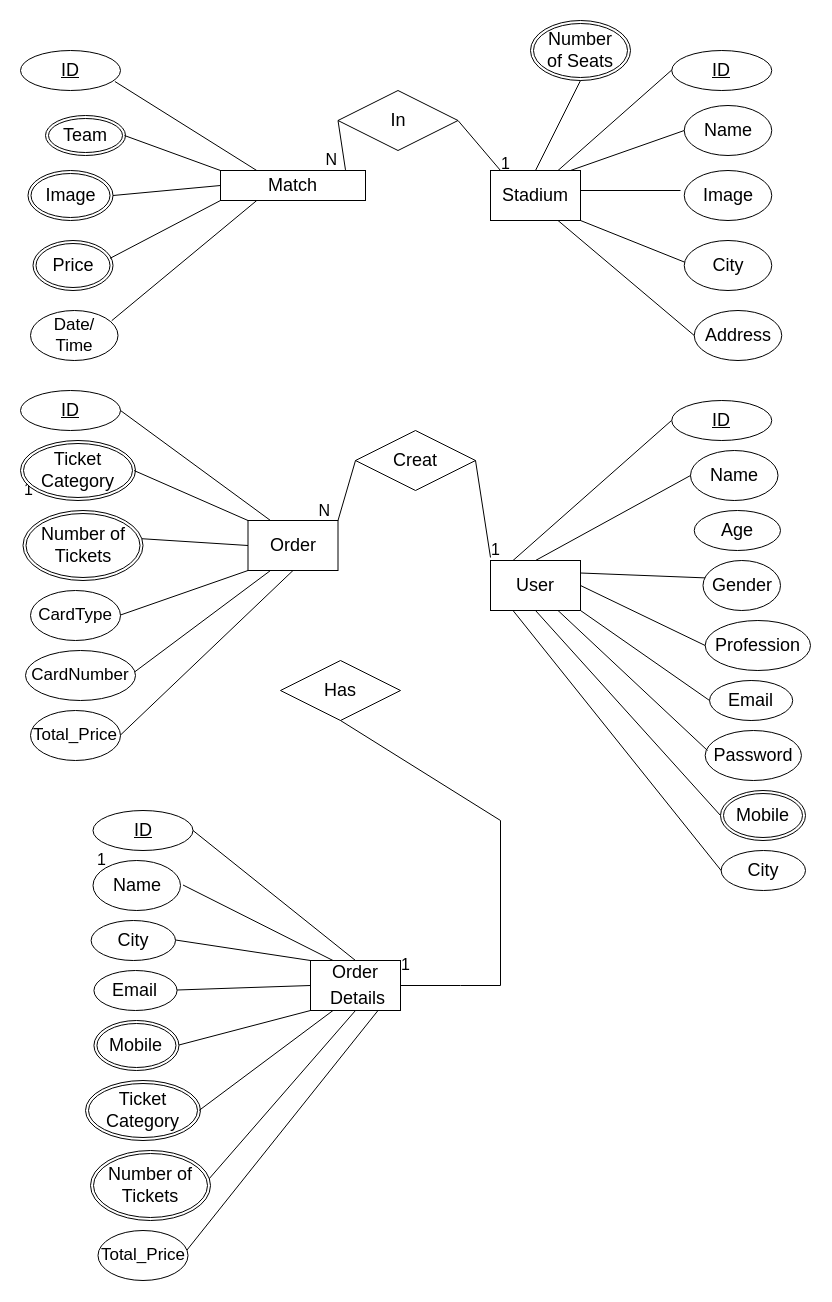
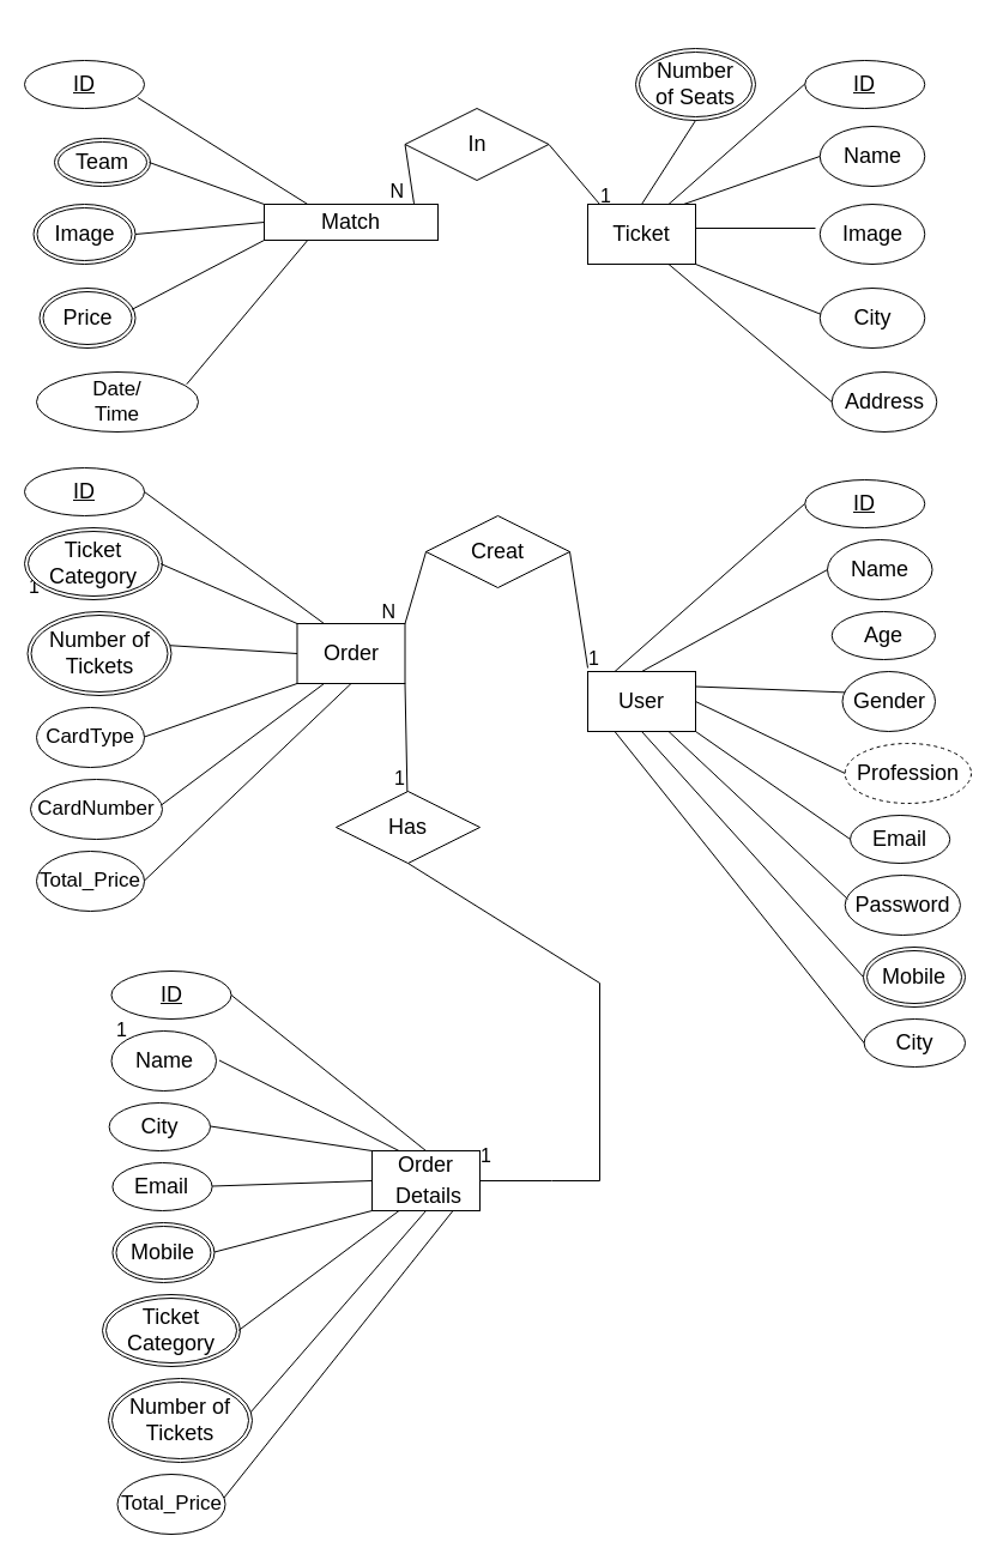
- <mxCell id="24" value="&lt;font style=&quot;font-size: 18px&quot;&gt;Number &lt;br&gt;of Seats&lt;/font&gt;" style="ellipse;shape=doubleEllipse;margin=3;whiteSpace=wrap;html=1;align=center;" parent="1" vertex="1"><mxGeometry x="530" y="20" width="100" height="60" as="geometry" /></mxCell>
+ <mxCell id="24" value="&lt;font style=&quot;font-size: 18px&quot;&gt;Number &lt;br&gt;of Seats&lt;/font&gt;" style="ellipse;shape=doubleEllipse;margin=3;whiteSpace=wrap;html=1;align=center;" parent="1" vertex="1"><mxGeometry x="530" y="40" width="100" height="60" as="geometry" /></mxCell>
- <mxCell id="13" value="&lt;p style=&quot;line-height: 100%&quot;&gt;&lt;font style=&quot;font-size: 18px&quot;&gt;Stadium&lt;/font&gt;&lt;/p&gt;" style="rounded=0;whiteSpace=wrap;html=1;" parent="1" vertex="1"><mxGeometry x="490" y="170" width="90" height="50" as="geometry" /></mxCell>
+ <mxCell id="13" value="&lt;p style=&quot;line-height: 100%&quot;&gt;&lt;font style=&quot;font-size: 18px&quot;&gt;Ticket&lt;/font&gt;&lt;/p&gt;" style="rounded=0;whiteSpace=wrap;html=1;" parent="1" vertex="1"><mxGeometry x="490" y="170" width="90" height="50" as="geometry" /></mxCell>
- <mxCell id="8" value="&lt;font style=&quot;font-size: 17px&quot;&gt;Date/&lt;br&gt;Time&lt;/font&gt;" style="ellipse;whiteSpace=wrap;html=1;align=center;" parent="1" vertex="1"><mxGeometry x="30" y="310" width="87.5" height="50" as="geometry" /></mxCell>
+ <mxCell id="8" value="&lt;font style=&quot;font-size: 17px&quot;&gt;Date/&lt;br&gt;Time&lt;/font&gt;" style="ellipse;whiteSpace=wrap;html=1;align=center;" parent="1" vertex="1"><mxGeometry x="30" y="310" width="135" height="50" as="geometry" /></mxCell>
+ <mxCell id="82" value="" style="endArrow=none;html=1;rounded=0;fontSize=16;exitX=1;exitY=1;exitDx=0;exitDy=0;" parent="1" source="45" target="81" edge="1"><mxGeometry relative="1" as="geometry"><mxPoint x="280" y="770" as="sourcePoint" /><mxPoint x="390" y="950" as="targetPoint" /></mxGeometry></mxCell>
+ <mxCell id="83" value="1" style="resizable=0;html=1;align=right;verticalAlign=bottom;fontSize=16;" parent="82" connectable="0" vertex="1"><mxGeometry x="1" relative="1" as="geometry"><mxPoint x="-1.87" y="0.02" as="offset" /></mxGeometry></mxCell>
- <mxCell id="28" value="&lt;font style=&quot;font-size: 18px&quot;&gt;Profession&lt;/font&gt;" style="ellipse;whiteSpace=wrap;html=1;align=center;" parent="1" vertex="1"><mxGeometry x="704.69" y="620" width="105.31" height="50" as="geometry" /></mxCell>
+ <mxCell id="28" value="&lt;font style=&quot;font-size: 18px&quot;&gt;Profession&lt;/font&gt;" style="ellipse;whiteSpace=wrap;html=1;align=center;dashed=1;" parent="1" vertex="1"><mxGeometry x="704.69" y="620" width="105.31" height="50" as="geometry" /></mxCell>
